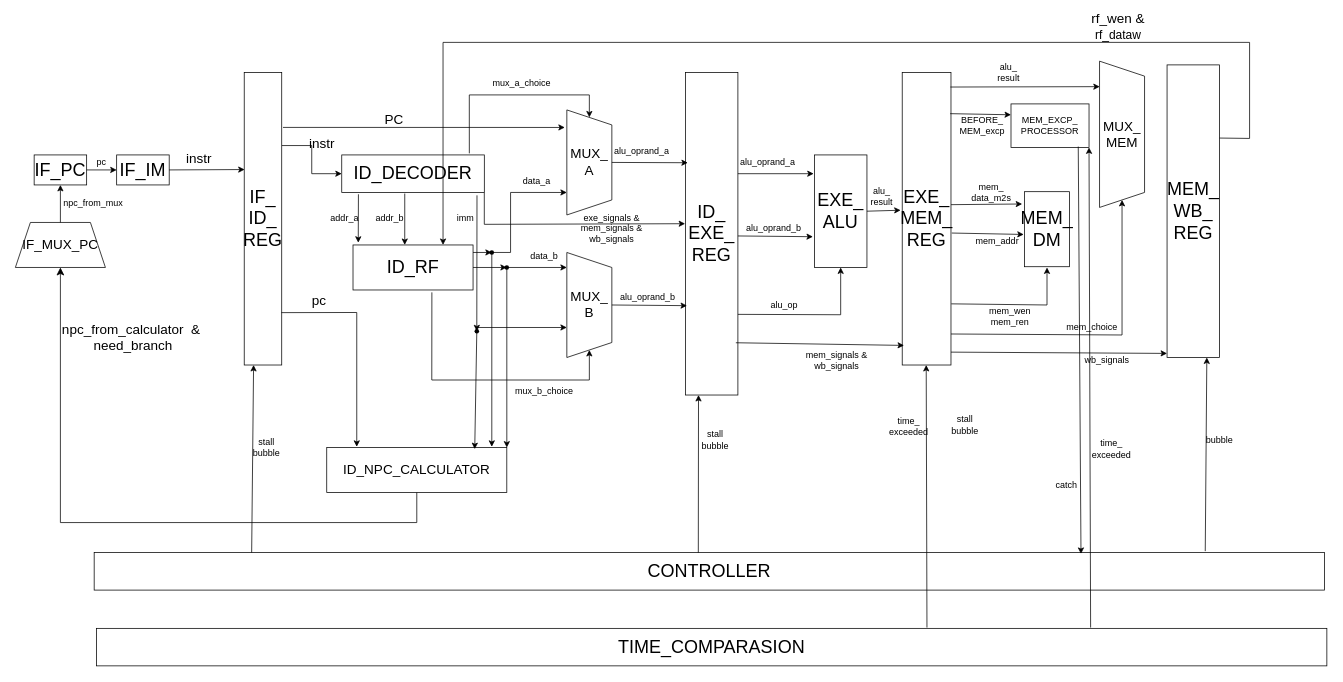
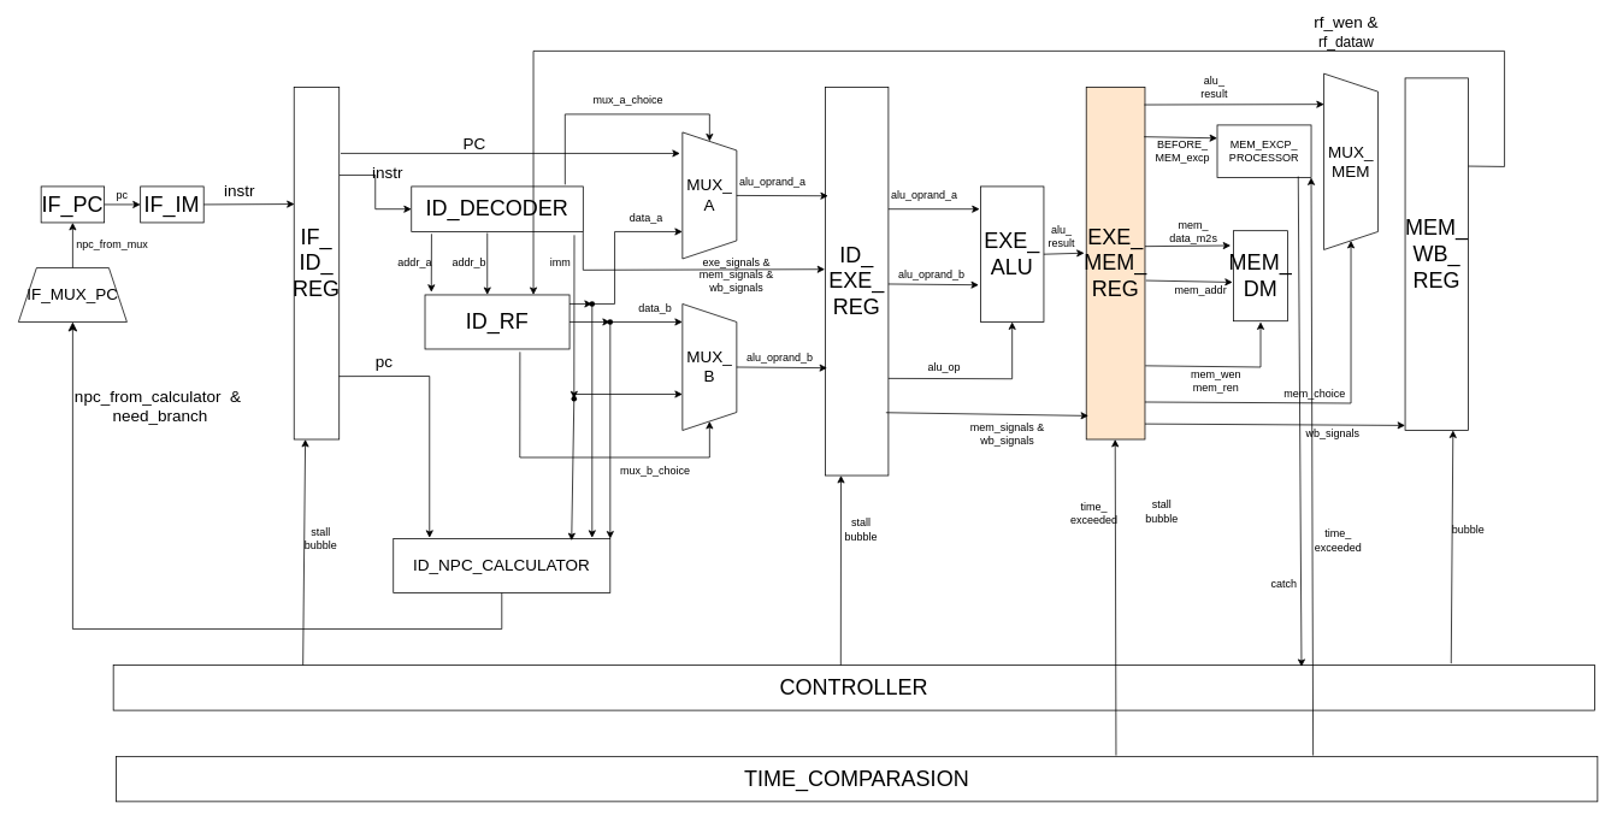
- <mxCell id="15" value="&lt;font style=&quot;font-size: 24px;&quot;&gt;EXE_&lt;/font&gt;&lt;div&gt;&lt;font style=&quot;font-size: 24px;&quot;&gt;MEM_&lt;/font&gt;&lt;/div&gt;&lt;div&gt;&lt;font style=&quot;font-size: 24px;&quot;&gt;REG&lt;/font&gt;&lt;/div&gt;" style="rounded=0;whiteSpace=wrap;html=1;" parent="1" vertex="1"><mxGeometry x="1202" y="96" width="65" height="390" as="geometry" /></mxCell>
+ <mxCell id="15" value="&lt;font style=&quot;font-size: 24px;&quot;&gt;EXE_&lt;/font&gt;&lt;div&gt;&lt;font style=&quot;font-size: 24px;&quot;&gt;MEM_&lt;/font&gt;&lt;/div&gt;&lt;div&gt;&lt;font style=&quot;font-size: 24px;&quot;&gt;REG&lt;/font&gt;&lt;/div&gt;" style="rounded=0;whiteSpace=wrap;html=1;fillColor=#ffe6cc;" parent="1" vertex="1"><mxGeometry x="1202" y="96" width="65" height="390" as="geometry" /></mxCell>
